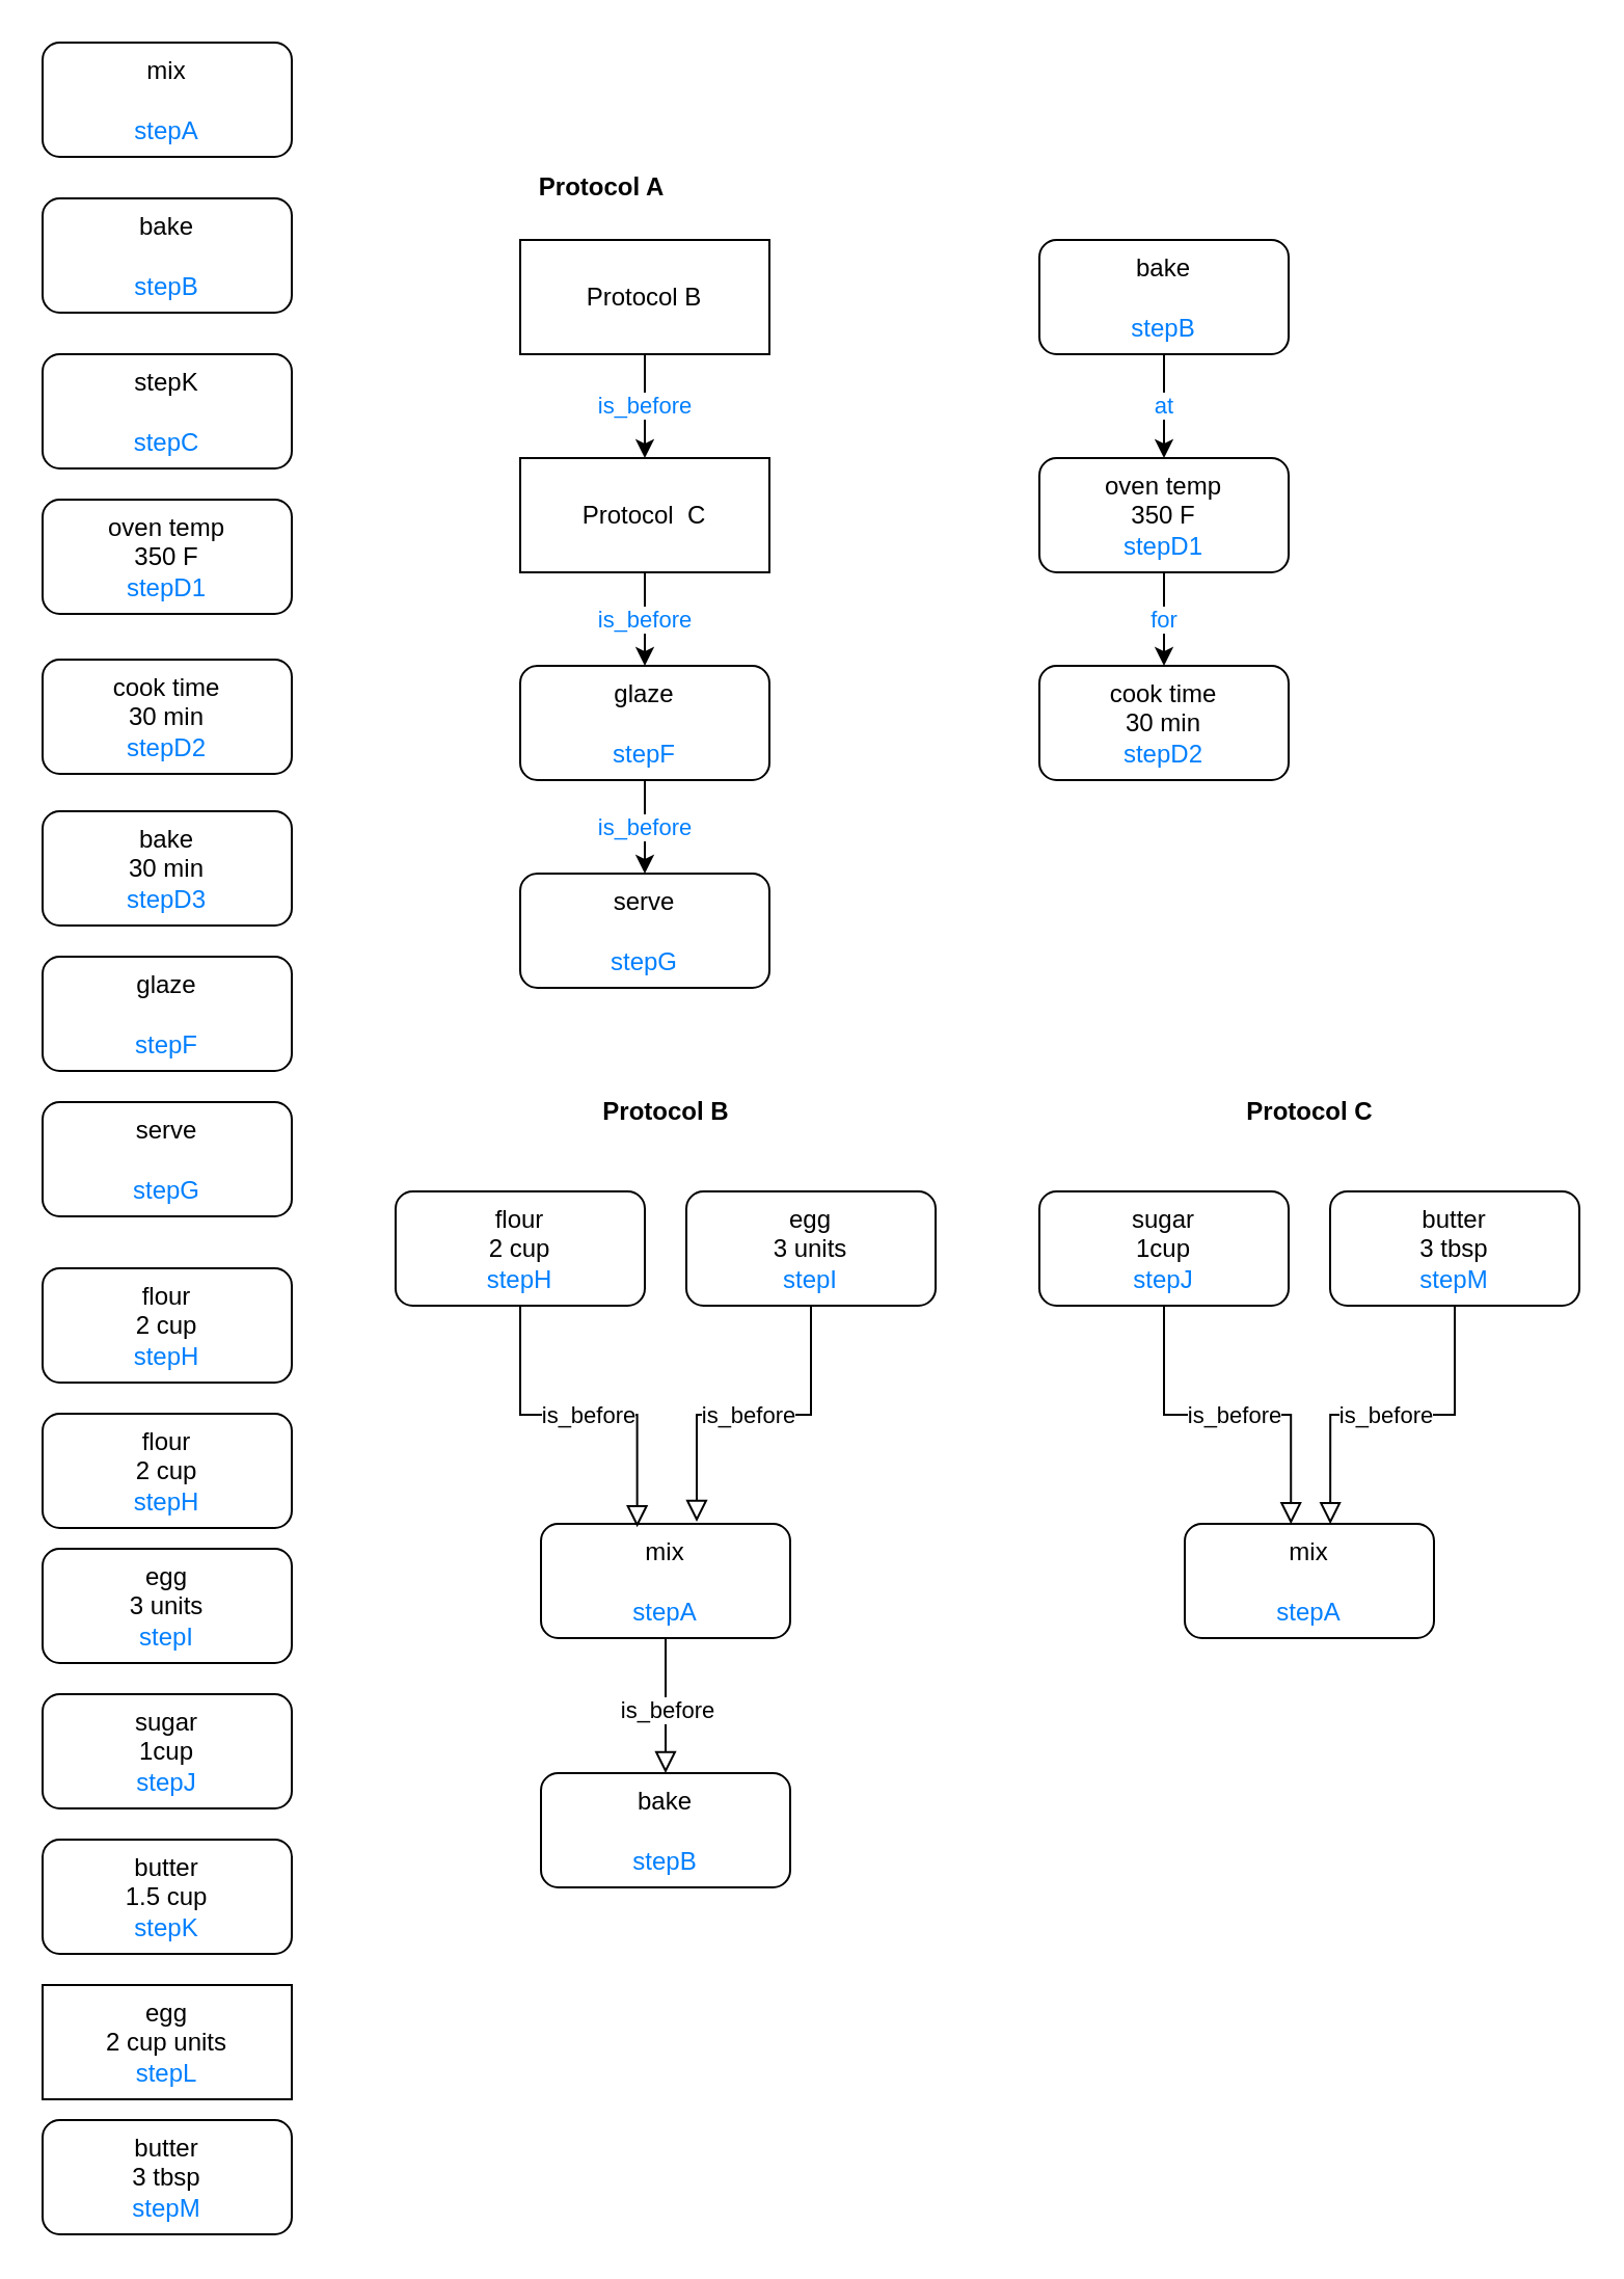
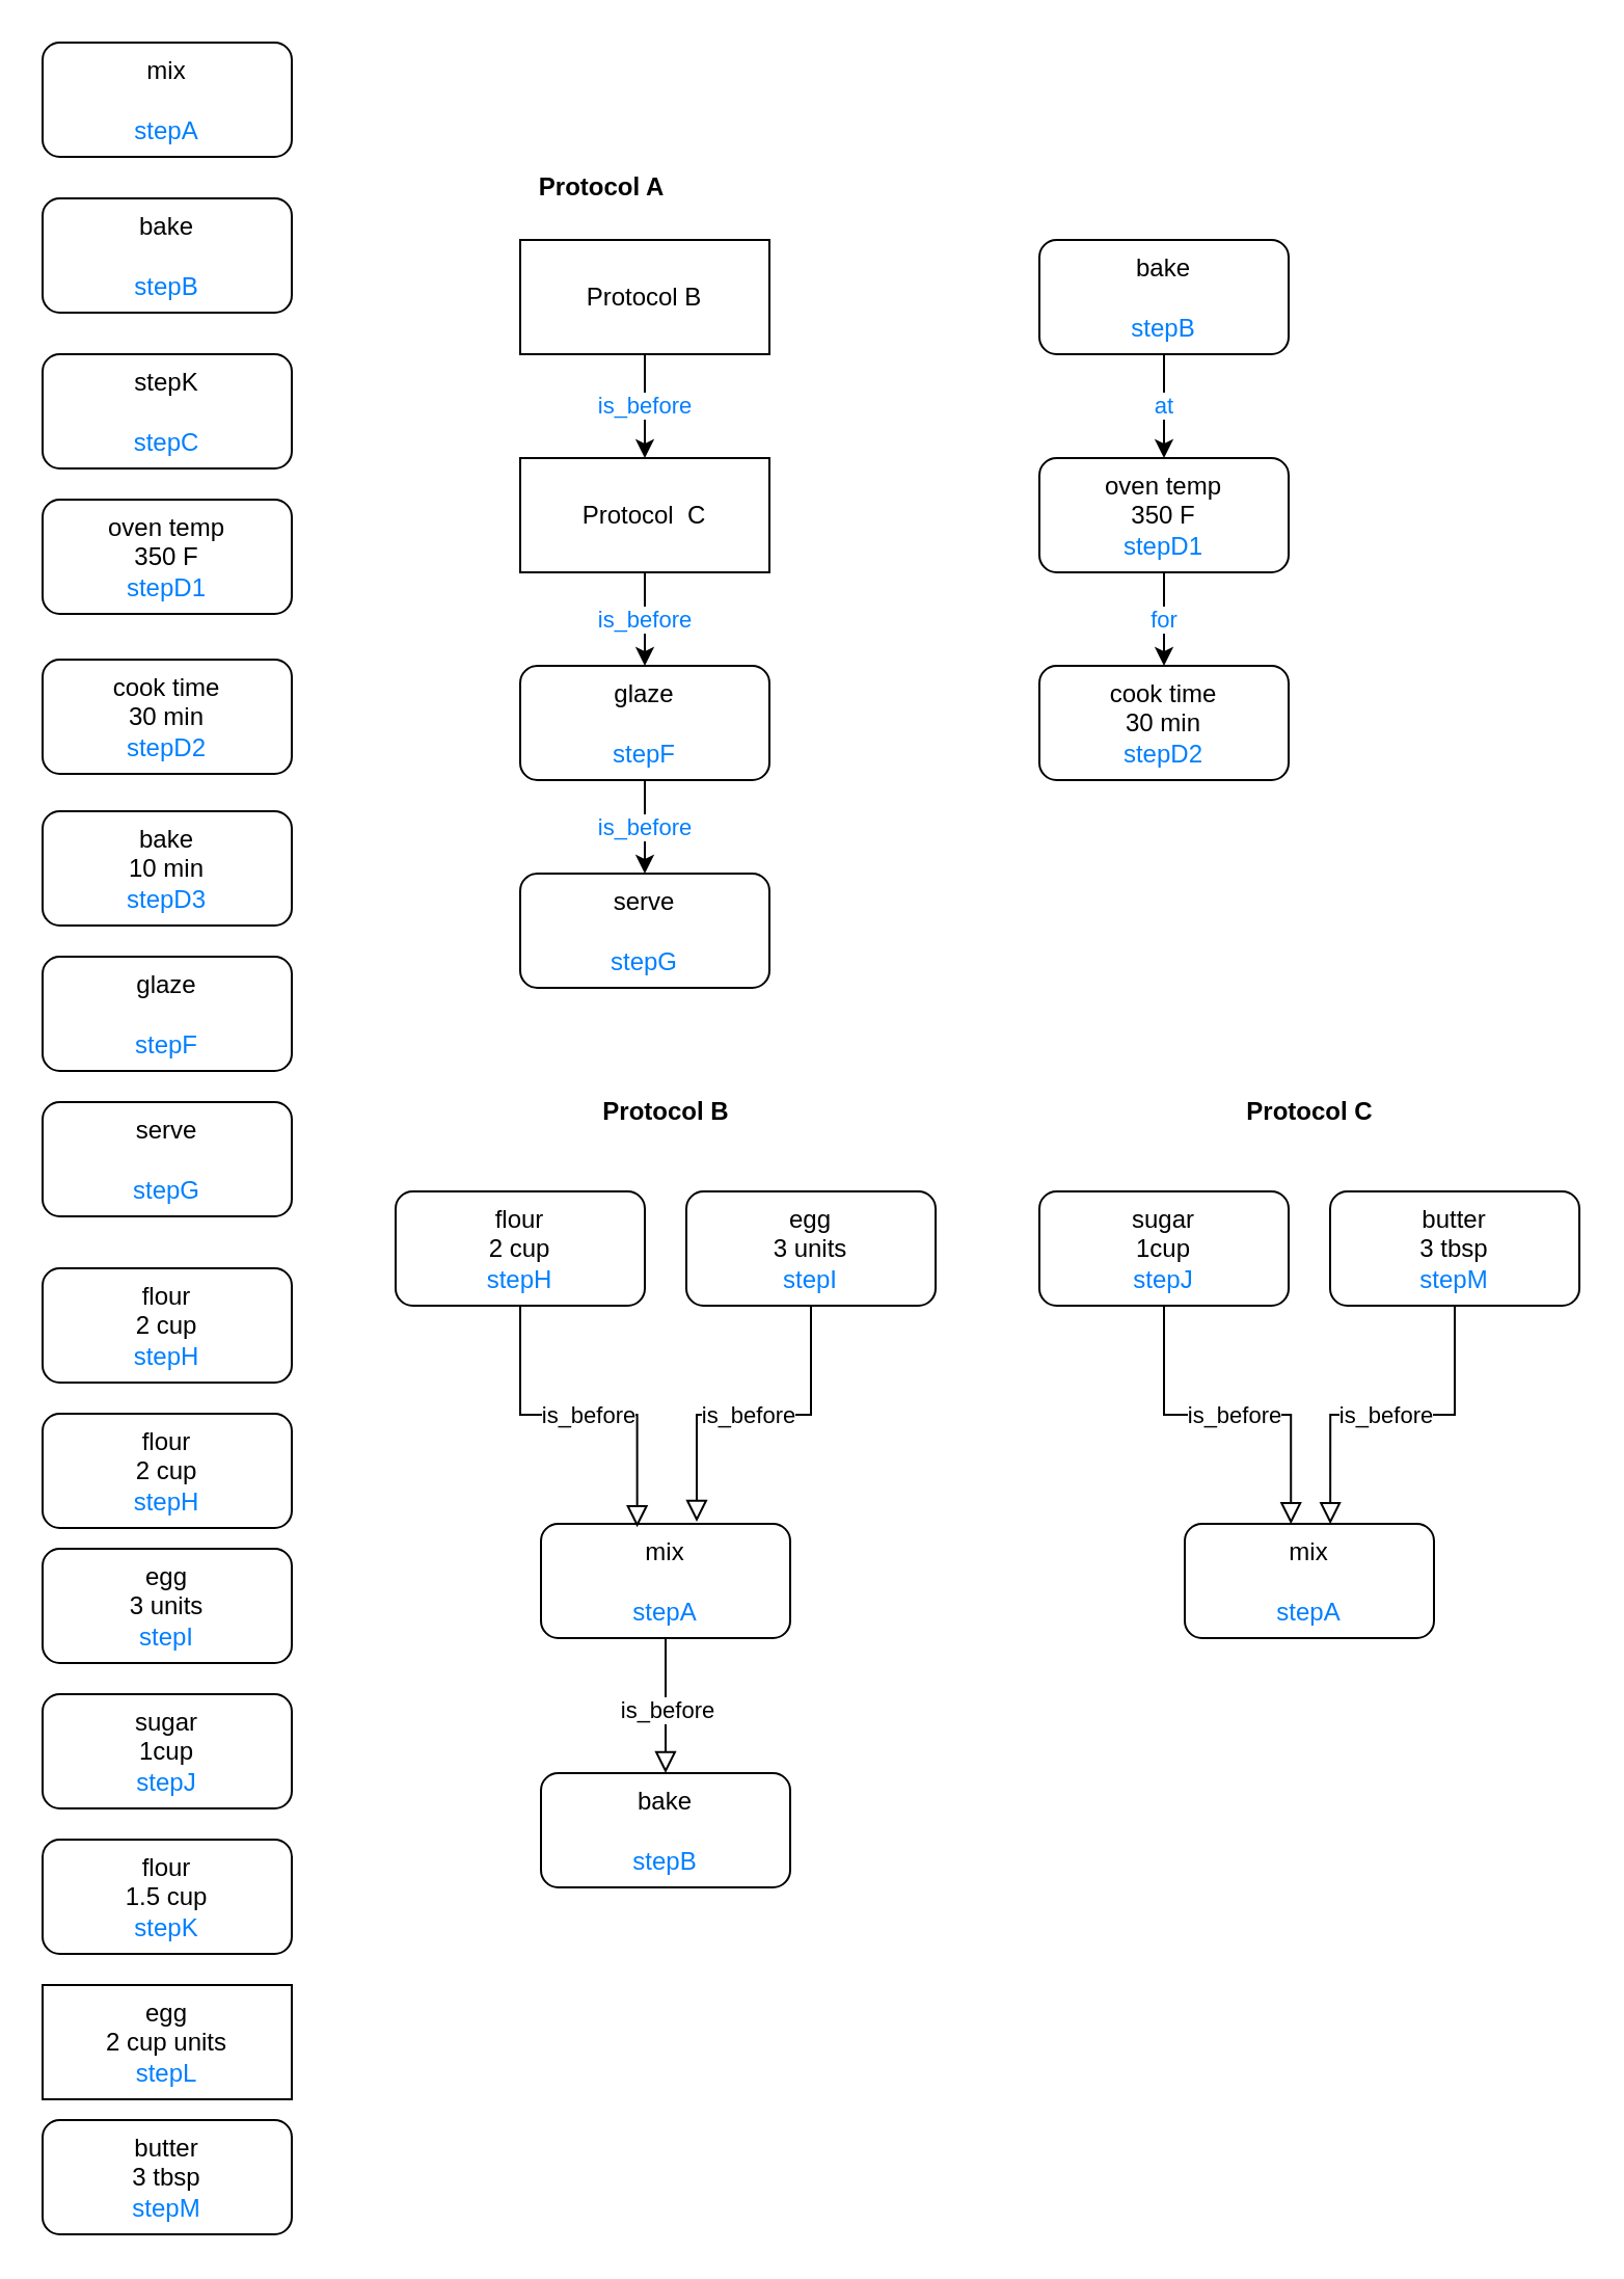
- <mxCell id="14" value="bake&lt;br&gt;30 min&lt;br&gt;&lt;font color=&quot;#007fff&quot;&gt;stepD3&lt;/font&gt;" style="rounded=1;whiteSpace=wrap;html=1;fontSize=12;glass=0;strokeWidth=1;shadow=0;" vertex="1" parent="1"><mxGeometry x="20" y="390" width="120" height="55" as="geometry" /></mxCell>
+ <mxCell id="14" value="bake&lt;br&gt;10 min&lt;br&gt;&lt;font color=&quot;#007fff&quot;&gt;stepD3&lt;/font&gt;" style="rounded=1;whiteSpace=wrap;html=1;fontSize=12;glass=0;strokeWidth=1;shadow=0;" vertex="1" parent="1"><mxGeometry x="20" y="390" width="120" height="55" as="geometry" /></mxCell>
- <mxCell id="6" value="butter&lt;br&gt;1.5 cup&lt;br&gt;&lt;span style=&quot;caret-color: rgb(0, 127, 255); color: rgb(0, 127, 255);&quot;&gt;stepK&lt;/span&gt;" style="rounded=1;whiteSpace=wrap;html=1;fontSize=12;glass=0;strokeWidth=1;shadow=0;" vertex="1" parent="1"><mxGeometry x="20" y="885" width="120" height="55" as="geometry" /></mxCell>
+ <mxCell id="6" value="flour&lt;br&gt;1.5 cup&lt;br&gt;&lt;span style=&quot;caret-color: rgb(0, 127, 255); color: rgb(0, 127, 255);&quot;&gt;stepK&lt;/span&gt;" style="rounded=1;whiteSpace=wrap;html=1;fontSize=12;glass=0;strokeWidth=1;shadow=0;" vertex="1" parent="1"><mxGeometry x="20" y="885" width="120" height="55" as="geometry" /></mxCell>
